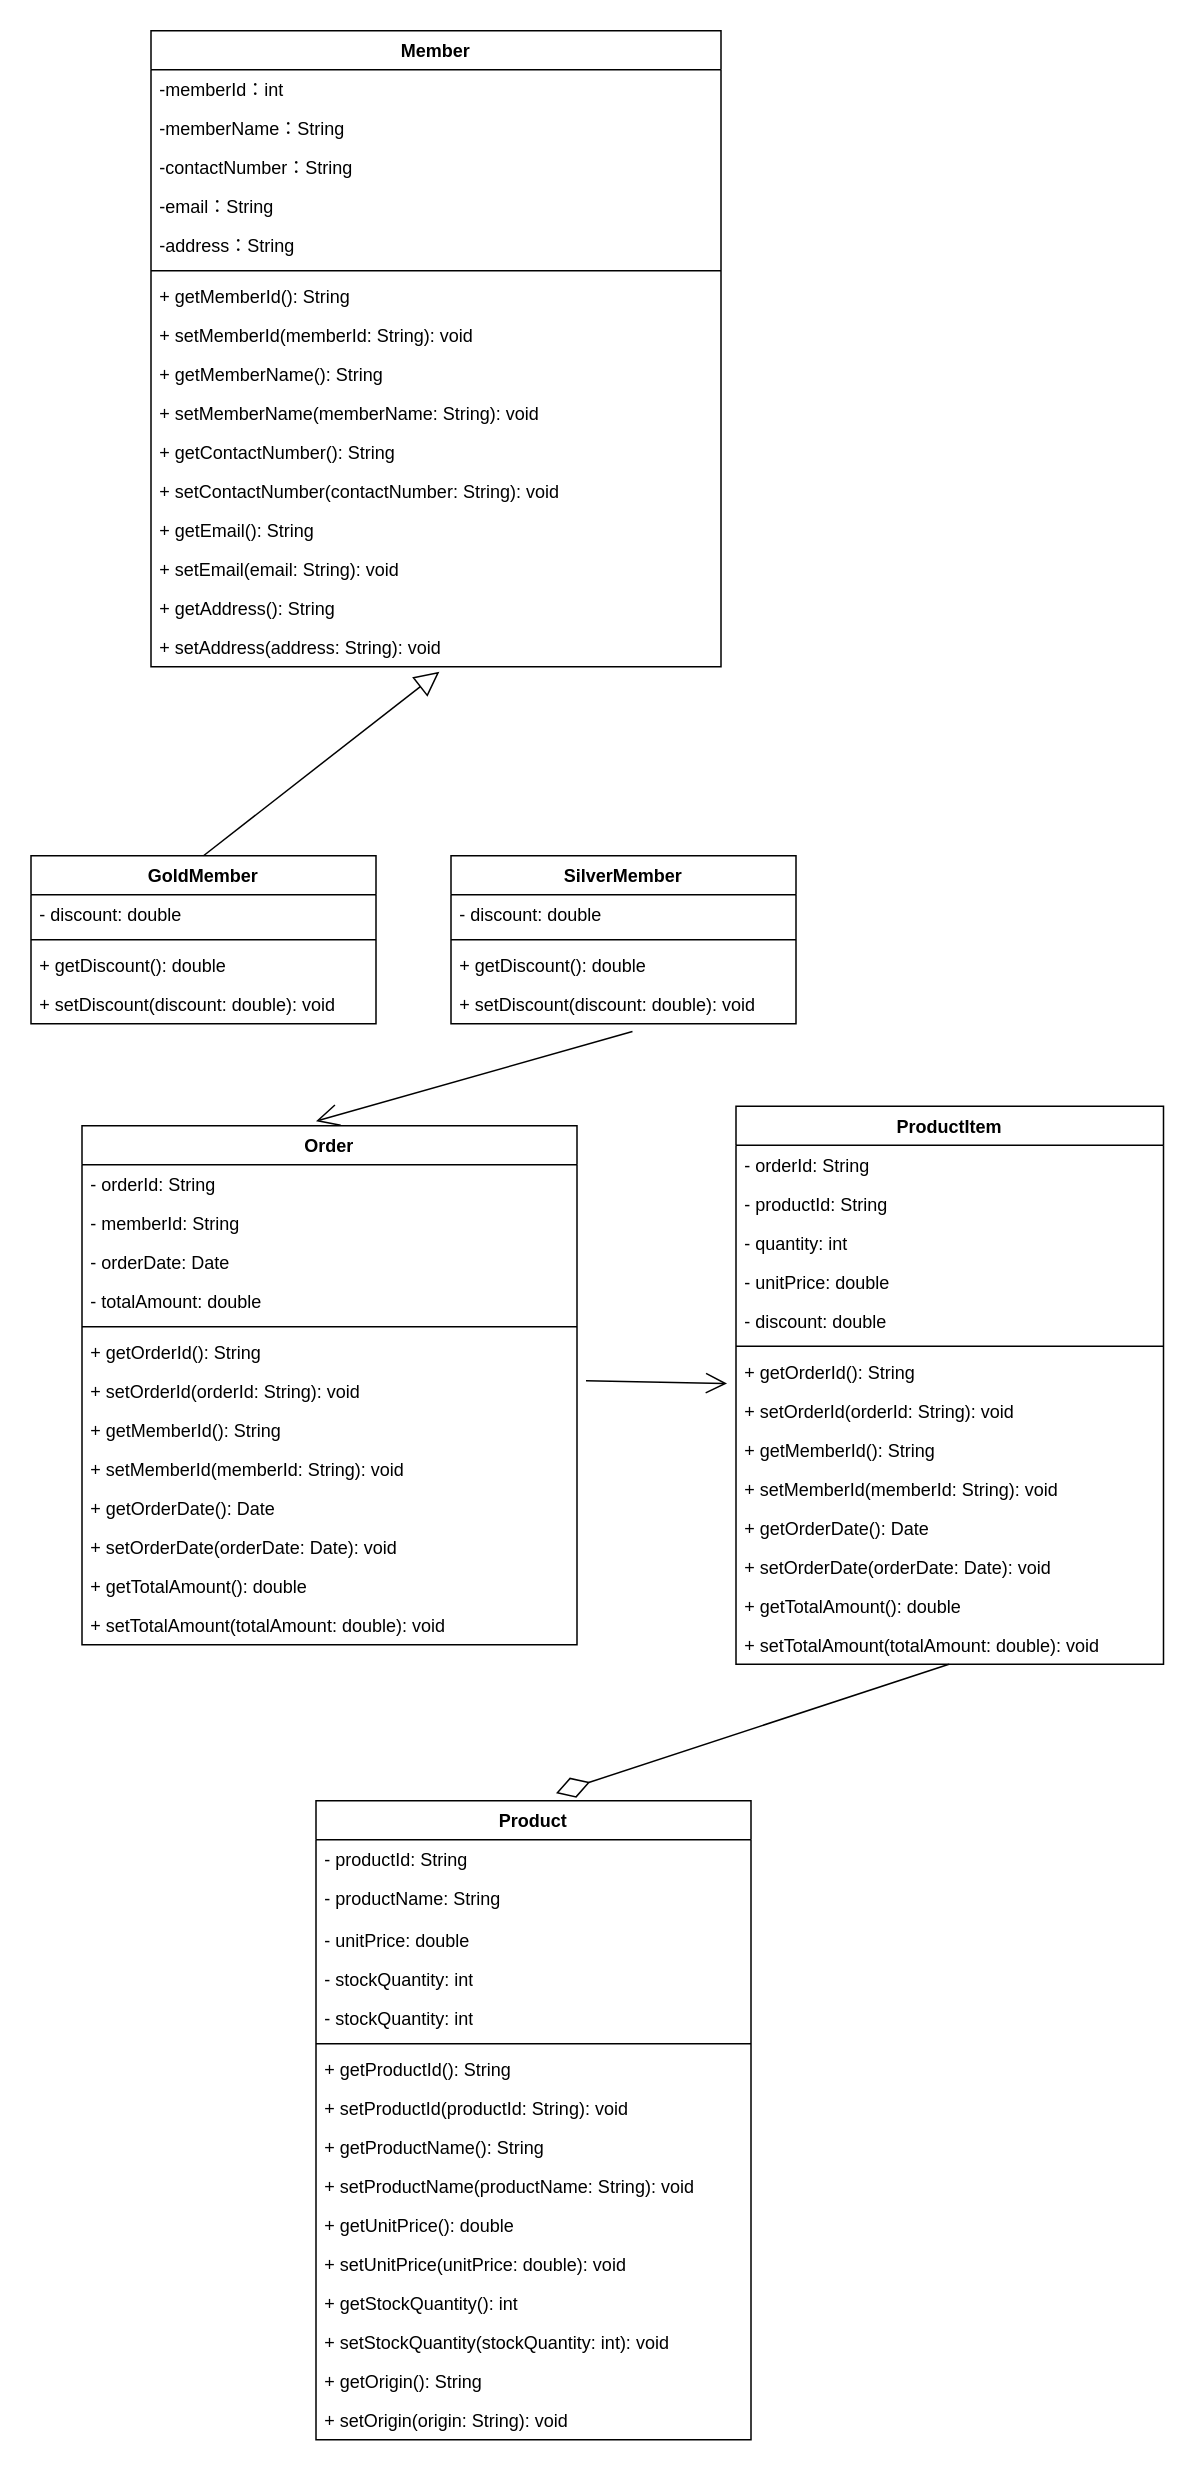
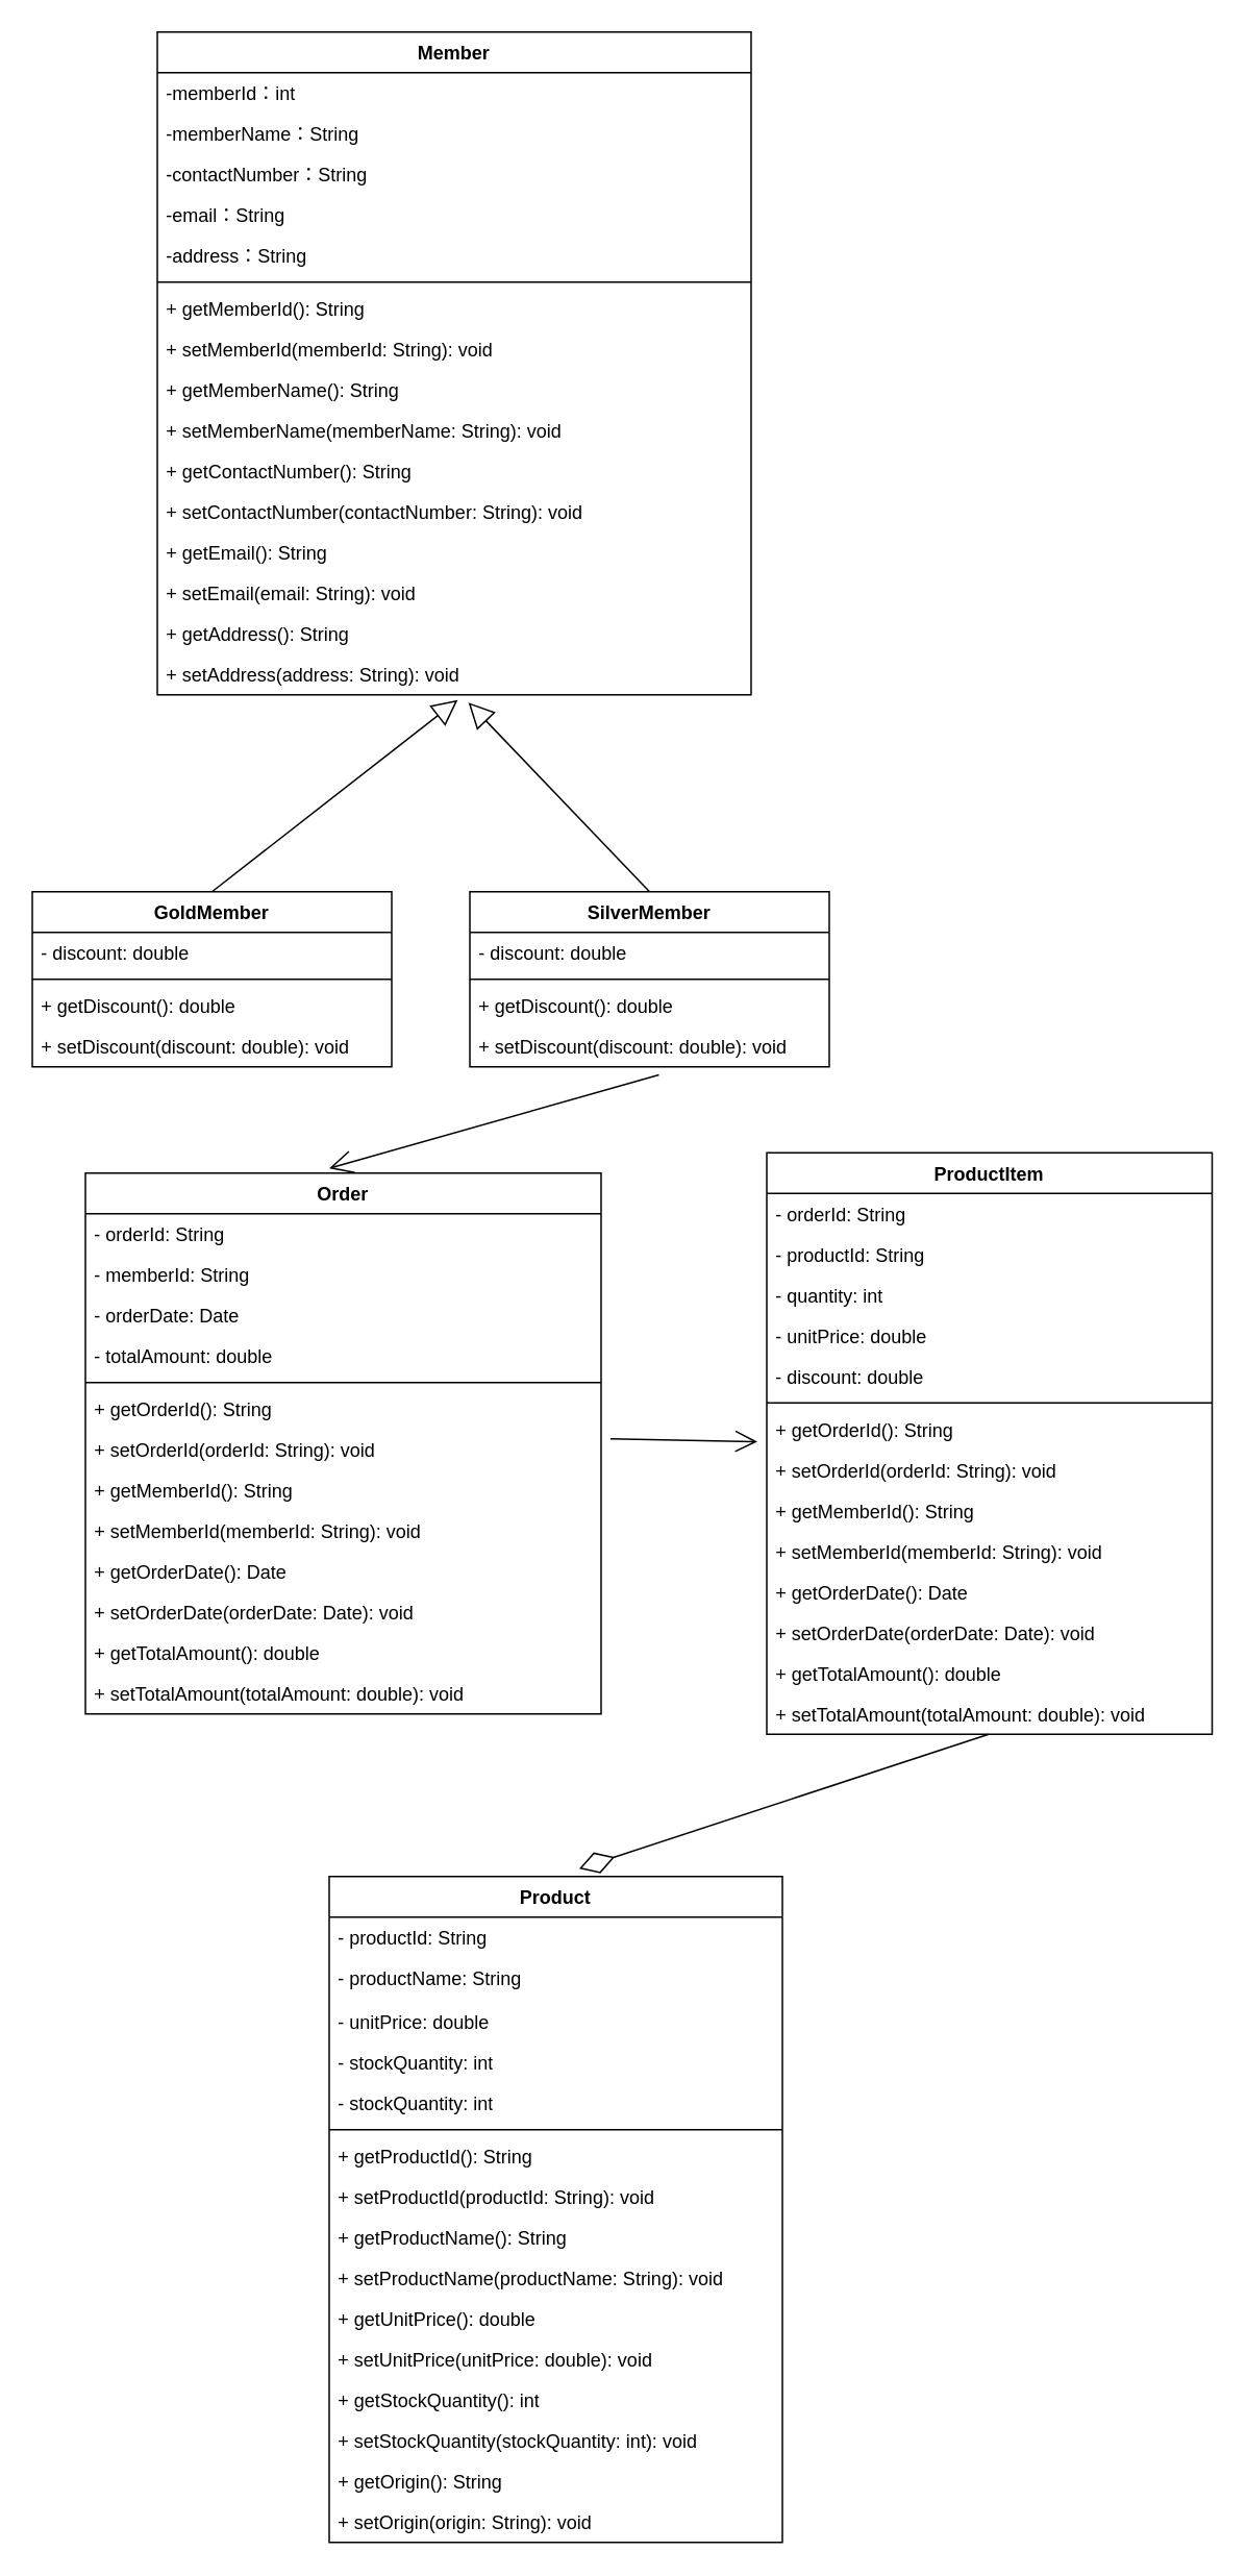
+ <mxCell id="76" value="" style="endArrow=block;html=1;rounded=0;exitX=0.5;exitY=0;exitDx=0;exitDy=0;strokeColor=default;endFill=0;startArrow=none;startFill=0;entryX=0.524;entryY=1.19;entryDx=0;entryDy=0;entryPerimeter=0;endSize=14;" edge="1" parent="1" source="38" target="18"><mxGeometry width="50" height="50" relative="1" as="geometry"><mxPoint x="211.5" as="sourcePoint" y="580" /><mxPoint x="300" y="460" as="targetPoint" /></mxGeometry></mxCell>
